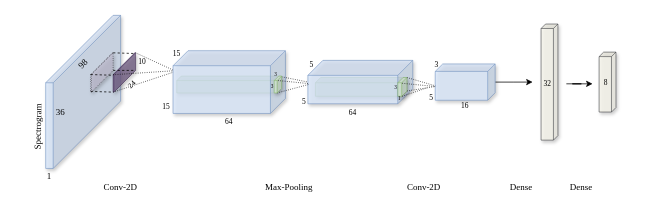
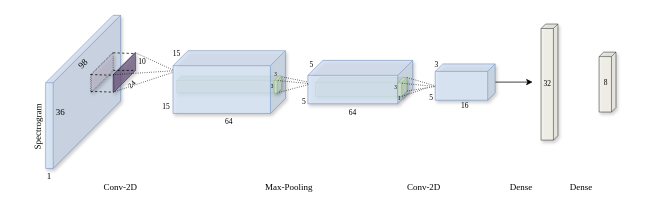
- <mxCell id="55" style="edgeStyle=orthogonalEdgeStyle;rounded=0;orthogonalLoop=1;jettySize=auto;html=1;entryX=0.14;entryY=0.544;entryDx=0;entryDy=0;entryPerimeter=0;" edge="1" parent="1" source="51" target="52"><mxGeometry relative="1" as="geometry" /></mxCell>
